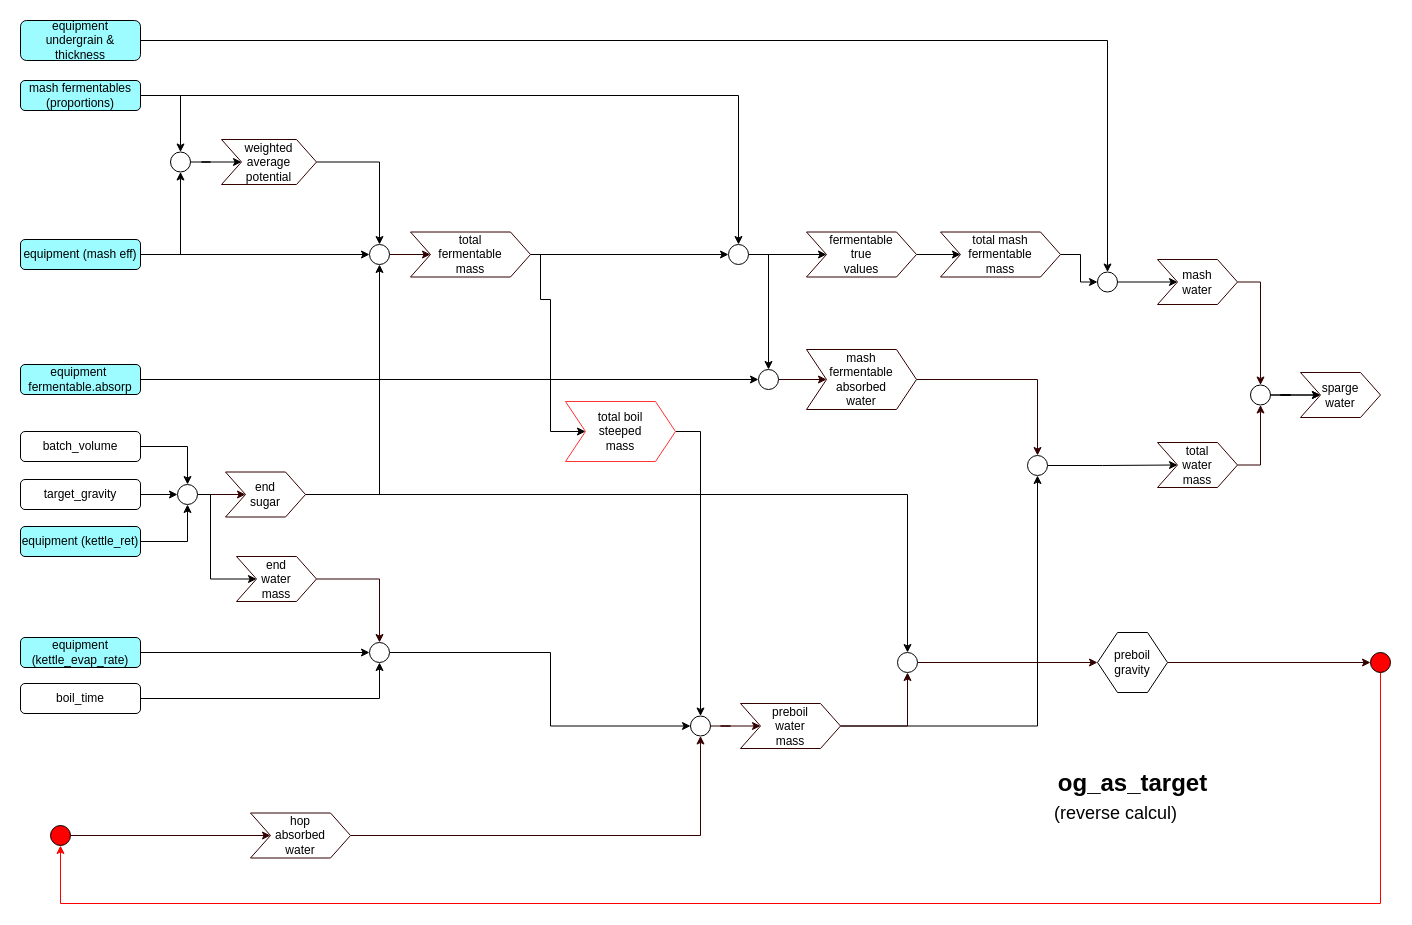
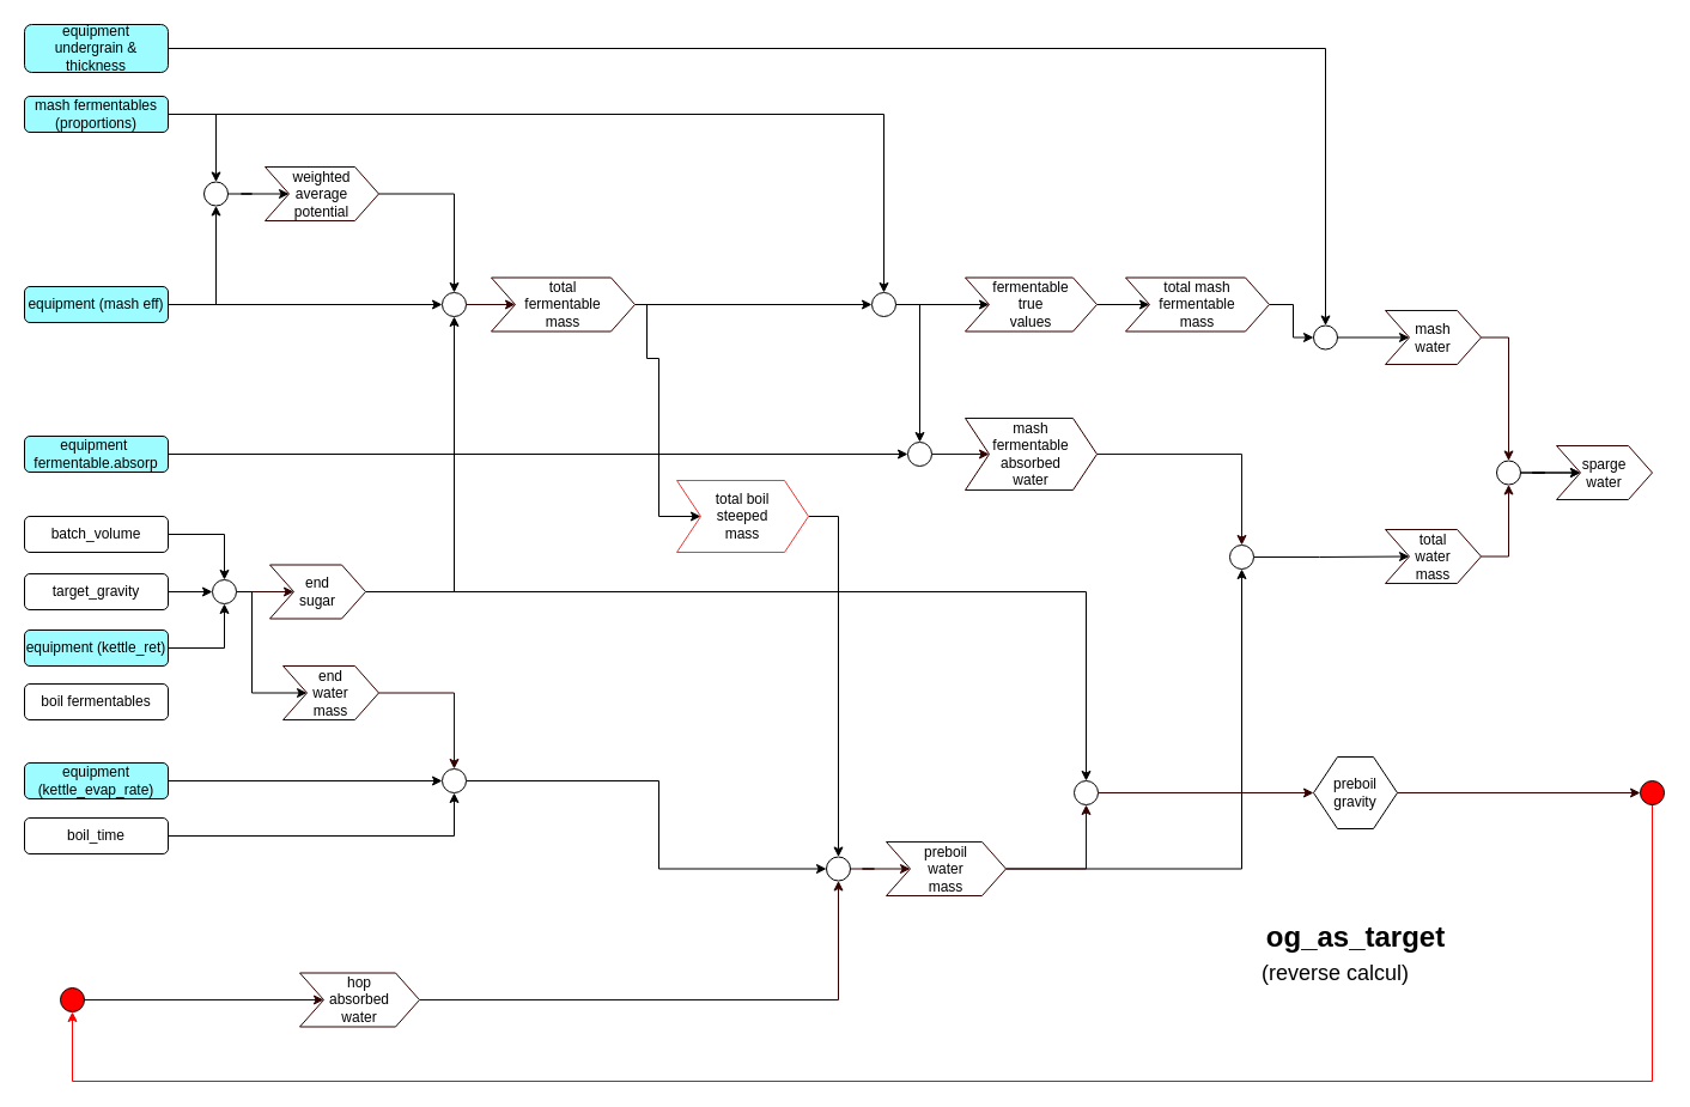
+ <mxCell id="11" value="boil fermentables" style="rounded=1;whiteSpace=wrap;html=1;" parent="1" vertex="1"><mxGeometry x="20" y="571" width="120" height="30" as="geometry" /></mxCell>
